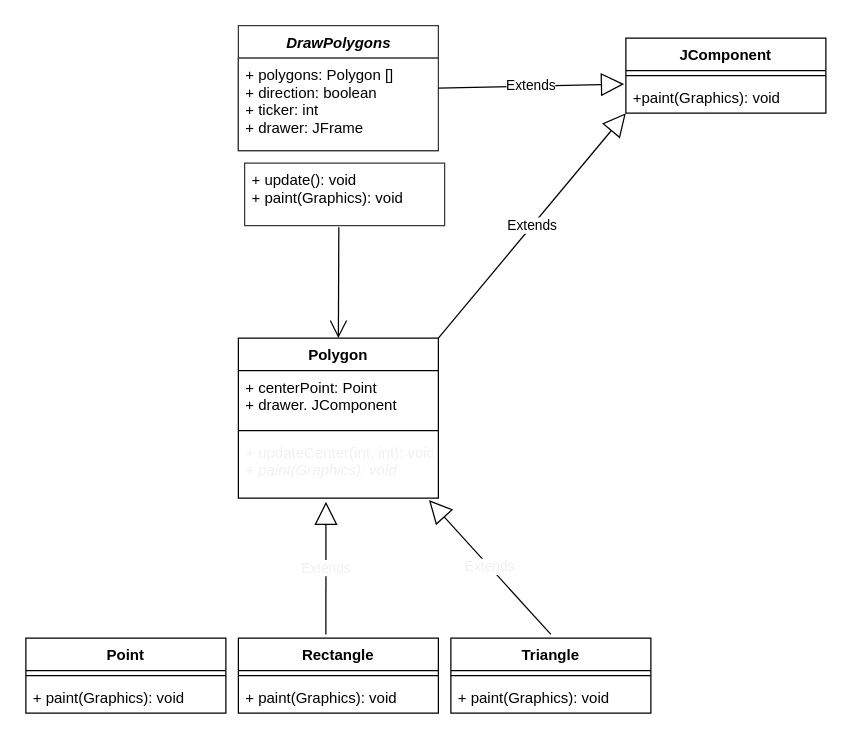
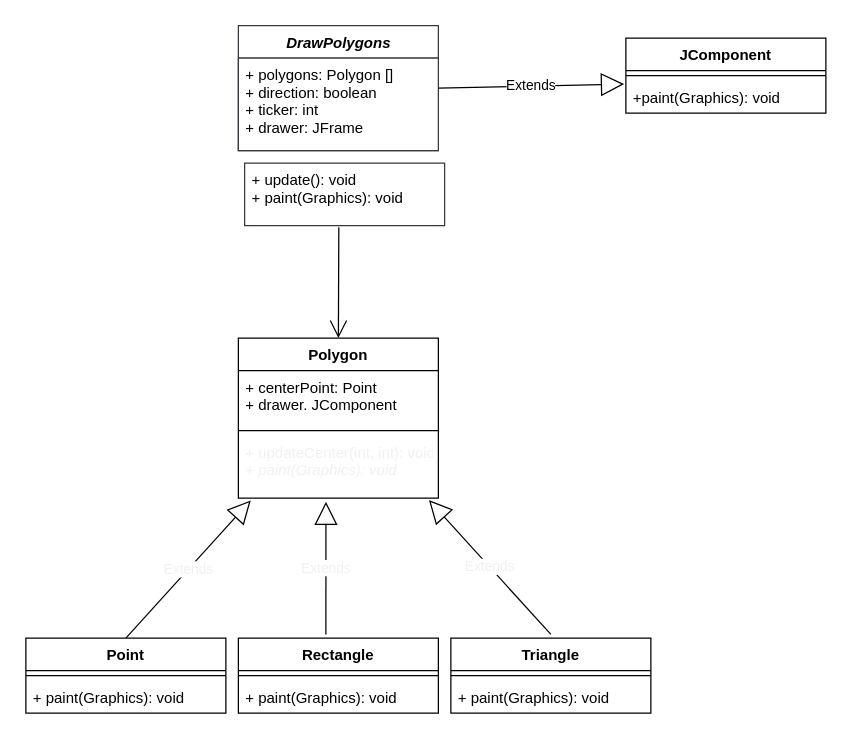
- <mxCell id="24" value="Extends" style="endArrow=block;endSize=16;endFill=0;html=1;entryX=0;entryY=1;entryDx=0;entryDy=0;exitX=1;exitY=0;exitDx=0;exitDy=0;" parent="1" source="13" target="21" edge="1"><mxGeometry width="160" relative="1" as="geometry"><mxPoint x="330" y="380" as="sourcePoint" /><mxPoint x="490" y="380" as="targetPoint" /></mxGeometry></mxCell>
+ <mxCell id="17" value="Extends" style="endArrow=block;endSize=16;endFill=0;html=1;fontColor=#F0F0F0;exitX=0.5;exitY=0;exitDx=0;exitDy=0;entryX=0.062;entryY=1.036;entryDx=0;entryDy=0;entryPerimeter=0;" parent="1" source="10" target="16" edge="1"><mxGeometry width="160" relative="1" as="geometry"><mxPoint x="90" y="490" as="sourcePoint" /><mxPoint x="200" y="410" as="targetPoint" /></mxGeometry></mxCell>
